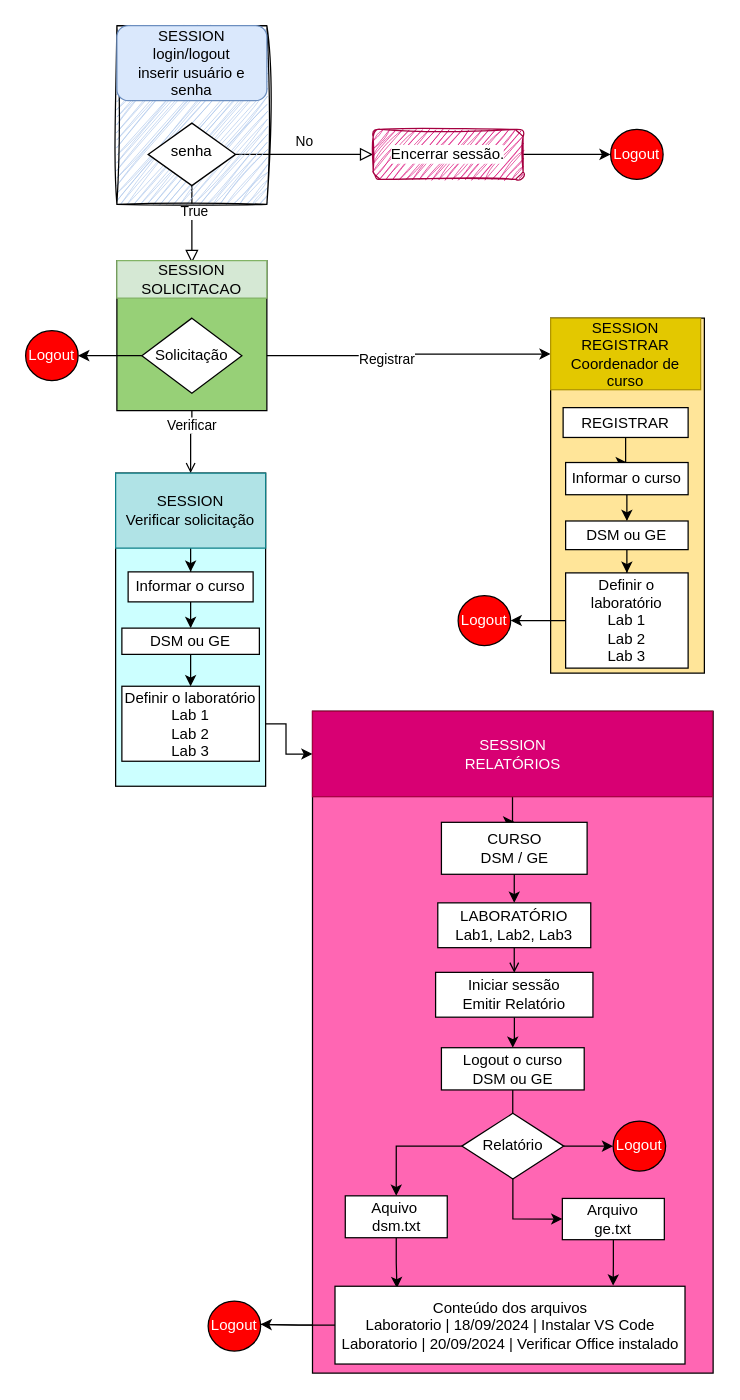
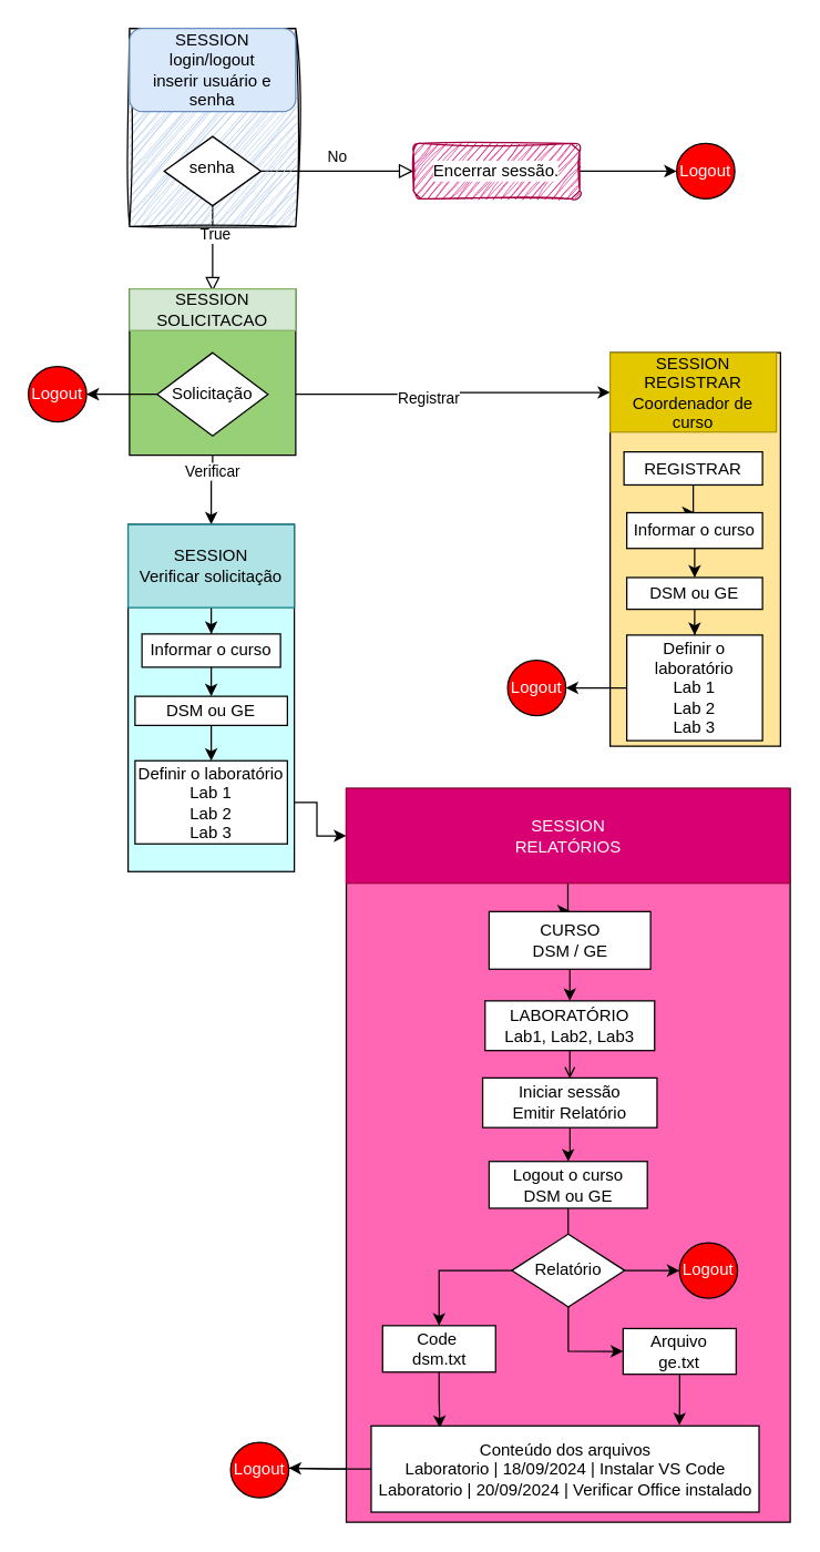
- <mxCell id="7" value="" style="edgeStyle=orthogonalEdgeStyle;rounded=0;orthogonalLoop=1;jettySize=auto;html=1;entryX=0.5;entryY=0;entryDx=0;entryDy=0;endArrow=open;" parent="1" source="16" target="22" edge="1"><mxGeometry relative="1" as="geometry"><mxPoint x="30" y="328" as="targetPoint" /></mxGeometry></mxCell>
+ <mxCell id="7" value="" style="edgeStyle=orthogonalEdgeStyle;rounded=0;orthogonalLoop=1;jettySize=auto;html=1;entryX=0.5;entryY=0;entryDx=0;entryDy=0;" parent="1" source="16" target="22" edge="1"><mxGeometry relative="1" as="geometry"><mxPoint x="30" y="328" as="targetPoint" /></mxGeometry></mxCell>
- <mxCell id="53" value="Aquivo&amp;nbsp;&lt;div&gt;dsm.txt&lt;/div&gt;" style="whiteSpace=wrap;html=1;" parent="37" vertex="1"><mxGeometry x="26.223" y="387.672" width="81.582" height="33.516" as="geometry" /></mxCell>
+ <mxCell id="53" value="Code&amp;nbsp;&lt;div&gt;dsm.txt&lt;/div&gt;" style="whiteSpace=wrap;html=1;" parent="37" vertex="1"><mxGeometry x="26.223" y="387.672" width="81.582" height="33.516" as="geometry" /></mxCell>
